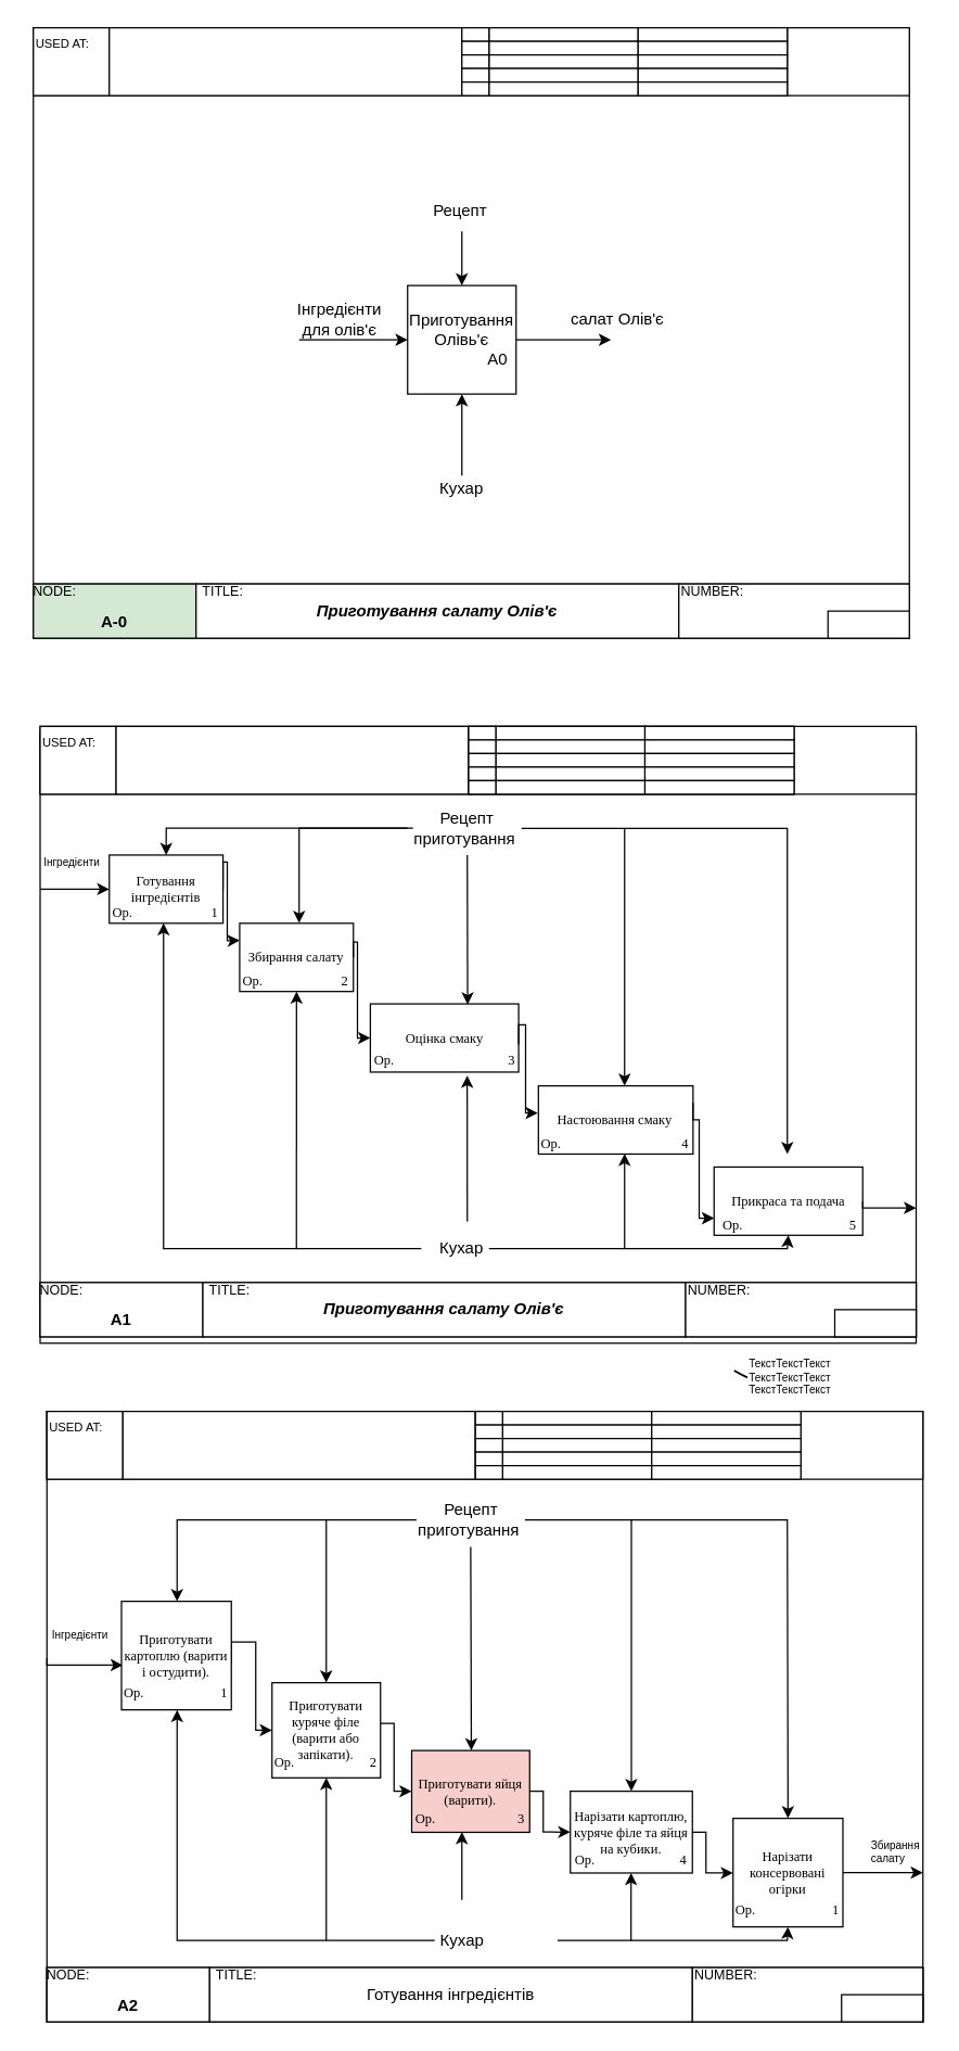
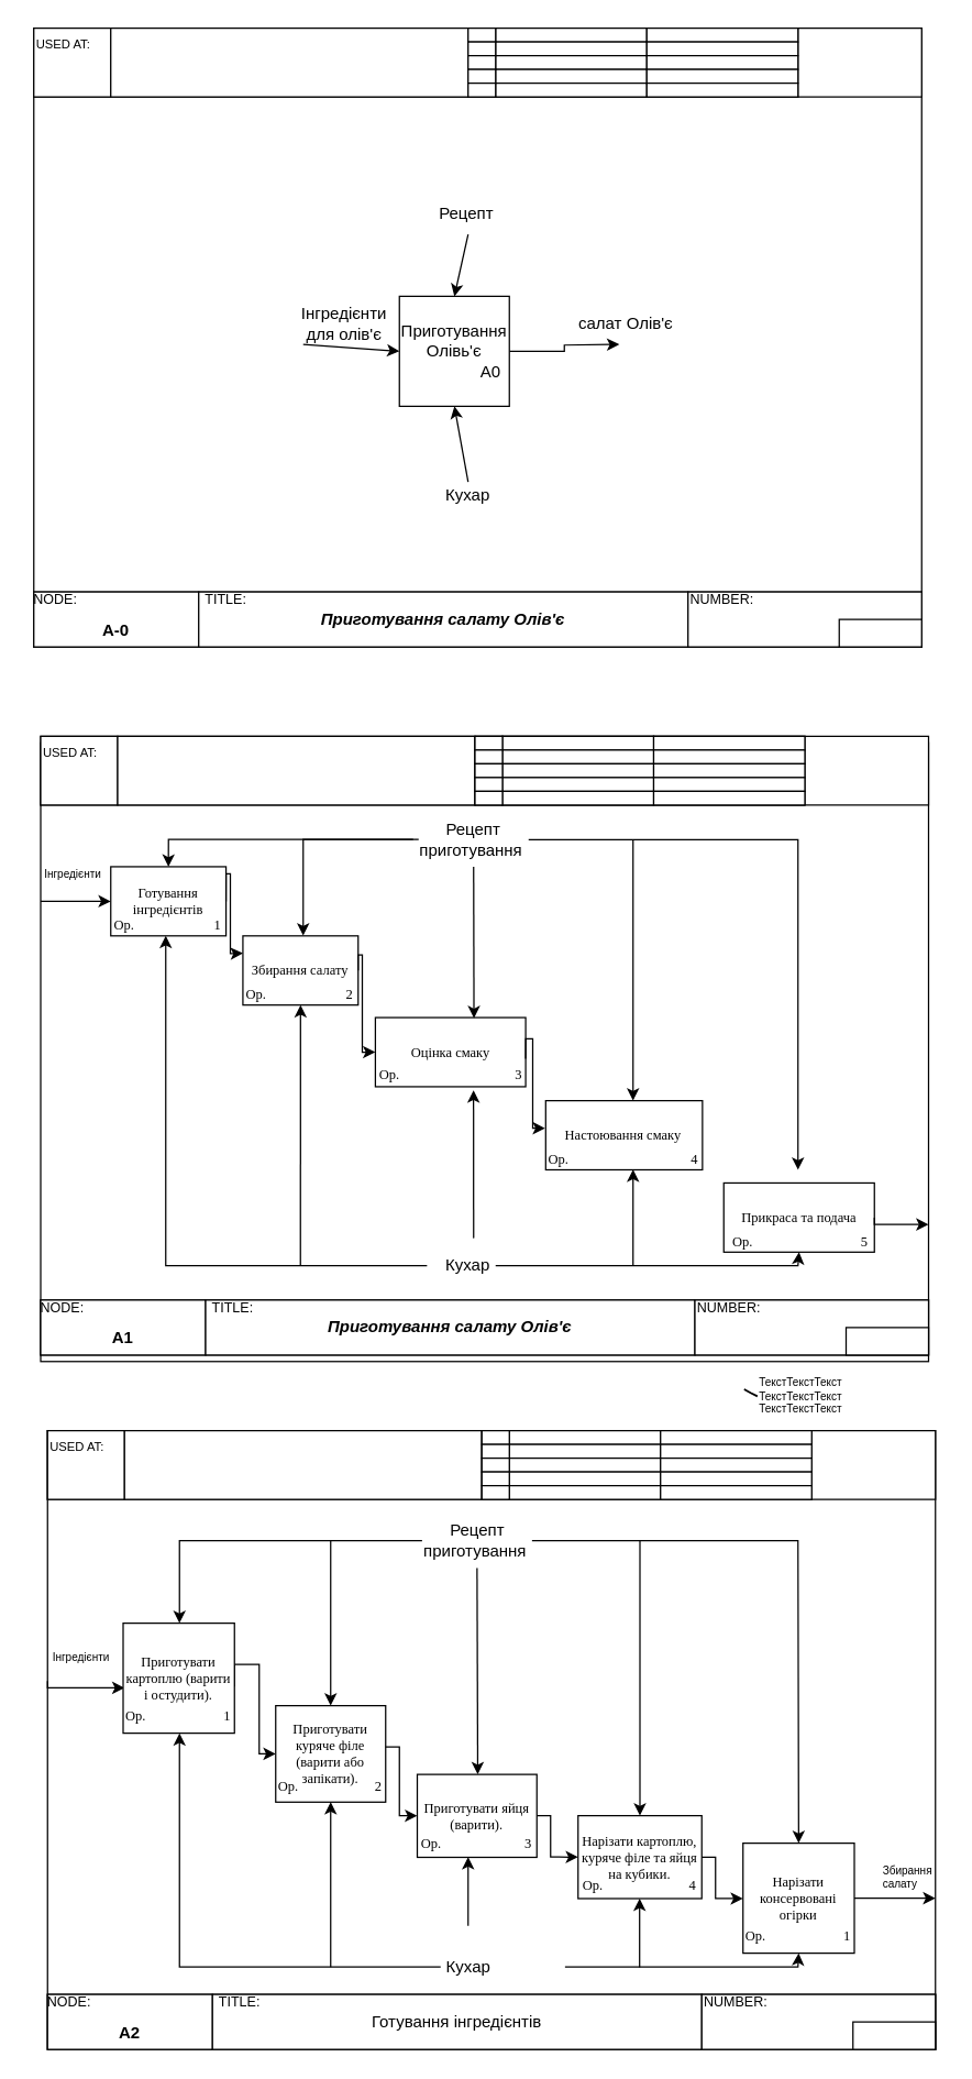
- <mxCell id="5" value="Приготування&lt;br&gt;Олівь'є&lt;br&gt;&lt;span style=&quot;white-space: pre;&quot;&gt;&#09;&lt;span style=&quot;white-space: pre;&quot;&gt;&#09;&lt;/span&gt;&lt;/span&gt;А0" style="whiteSpace=wrap;html=1;aspect=fixed;" parent="1" vertex="1"><mxGeometry x="300" y="210" width="80" height="80" as="geometry" /></mxCell>
+ <mxCell id="5" value="Приготування&lt;br&gt;Олівь'є&lt;br&gt;&lt;span style=&quot;white-space: pre;&quot;&gt;&#09;&lt;span style=&quot;white-space: pre;&quot;&gt;&#09;&lt;/span&gt;&lt;/span&gt;А0" style="whiteSpace=wrap;html=1;aspect=fixed;" parent="1" vertex="1"><mxGeometry x="290" y="215" width="80" height="80" as="geometry" /></mxCell>
- <mxCell id="20" value="&lt;b&gt;&lt;br&gt;A-0&lt;/b&gt;" style="rounded=0;whiteSpace=wrap;html=1;strokeColor=default;fillColor=#d5e8d4;" parent="1" vertex="1"><mxGeometry x="24" y="430" width="120" height="40" as="geometry" /></mxCell>
+ <mxCell id="20" value="&lt;b&gt;&lt;br&gt;A-0&lt;/b&gt;" style="rounded=0;whiteSpace=wrap;html=1;strokeColor=default;" parent="1" vertex="1"><mxGeometry x="24" y="430" width="120" height="40" as="geometry" /></mxCell>
- <mxCell id="75" style="edgeStyle=orthogonalEdgeStyle;rounded=0;orthogonalLoop=1;jettySize=auto;html=1;exitX=1;exitY=0.25;exitDx=0;exitDy=0;entryX=0;entryY=0.75;entryDx=0;entryDy=0;" parent="1" source="65" target="69" edge="1"><mxGeometry relative="1" as="geometry"><Array as="points"><mxPoint x="511" y="825" /><mxPoint x="515" y="825" /><mxPoint x="515" y="898" /><mxPoint x="526" y="898" /></Array></mxGeometry></mxCell>
- <mxCell id="145" value="Приготувати яйця (варити)." style="rounded=0;whiteSpace=wrap;html=1;fontSize=10;verticalAlign=middle;horizontal=1;fontFamily=Times New Roman;fillColor=#f8cecc;" parent="144" vertex="1"><mxGeometry width="87" height="60.29" as="geometry" /></mxCell>
+ <mxCell id="145" value="Приготувати яйця (варити)." style="rounded=0;whiteSpace=wrap;html=1;fontSize=10;verticalAlign=middle;horizontal=1;fontFamily=Times New Roman;" parent="144" vertex="1"><mxGeometry width="87" height="60.29" as="geometry" /></mxCell>
